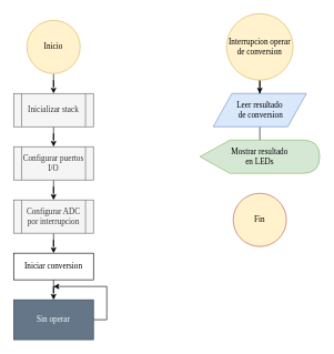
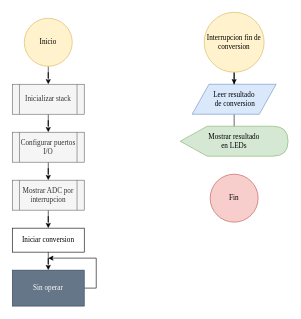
- <mxCell id="18" value="Interrupcion operar de conversion" style="ellipse;whiteSpace=wrap;html=1;aspect=fixed;fillColor=#fff2cc;strokeColor=#d6b656;fontFamily=Fira Code;fontStyle=0" parent="1" vertex="1"><mxGeometry x="340" y="20" width="100" height="100" as="geometry" /></mxCell>
+ <mxCell id="18" value="Interrupcion fin de conversion" style="ellipse;whiteSpace=wrap;html=1;aspect=fixed;fillColor=#fff2cc;strokeColor=#d6b656;fontFamily=Fira Code;fontStyle=0" parent="1" vertex="1"><mxGeometry x="340" y="20" width="100" height="100" as="geometry" /></mxCell>
- <mxCell id="9" value="Configurar ADC por interrupcion" style="shape=process;whiteSpace=wrap;html=1;backgroundOutline=1;fillColor=#f5f5f5;strokeColor=#666666;fontColor=#333333;fontStyle=0;fontFamily=Fira Code;" parent="1" vertex="1"><mxGeometry x="20" y="300" width="120" height="50" as="geometry" /></mxCell>
+ <mxCell id="9" value="Mostrar ADC por interrupcion" style="shape=process;whiteSpace=wrap;html=1;backgroundOutline=1;fillColor=#f5f5f5;strokeColor=#666666;fontColor=#333333;fontStyle=0;fontFamily=Fira Code;" parent="1" vertex="1"><mxGeometry x="20" y="300" width="120" height="50" as="geometry" /></mxCell>
- <mxCell id="19" value="Fin" style="ellipse;whiteSpace=wrap;html=1;aspect=fixed;fillColor=#fff2cc;strokeColor=#b85450;fontFamily=Fira Code;fontStyle=0;" parent="1" vertex="1"><mxGeometry x="350" y="290" width="80" height="80" as="geometry" /></mxCell>
+ <mxCell id="19" value="Fin" style="ellipse;whiteSpace=wrap;html=1;aspect=fixed;fillColor=#f8cecc;strokeColor=#b85450;fontFamily=Fira Code;fontStyle=0" parent="1" vertex="1"><mxGeometry x="350" y="290" width="80" height="80" as="geometry" /></mxCell>
